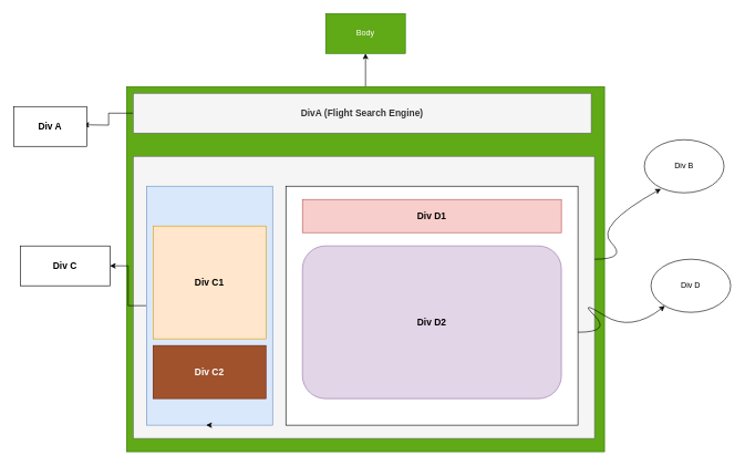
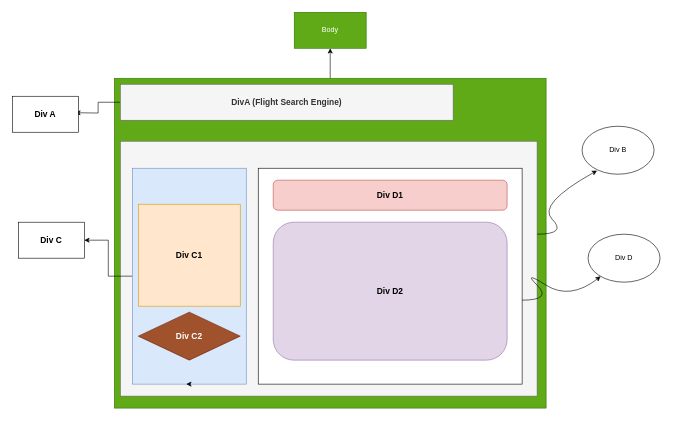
- <mxCell id="6" value="&lt;h3&gt;DivA (Flight Search Engine)&lt;/h3&gt;" style="rounded=0;whiteSpace=wrap;html=1;fillColor=#f5f5f5;fontColor=#333333;strokeColor=#666666;" parent="1" vertex="1"><mxGeometry x="200" y="140" width="690" height="60" as="geometry" /></mxCell>
+ <mxCell id="6" value="&lt;h3&gt;DivA (Flight Search Engine)&lt;/h3&gt;" style="rounded=0;whiteSpace=wrap;html=1;fillColor=#f5f5f5;fontColor=#333333;strokeColor=#666666;" parent="1" vertex="1"><mxGeometry x="200" y="140" width="555" height="60" as="geometry" /></mxCell>
- <mxCell id="14" value="&lt;h3&gt;Div D1&lt;/h3&gt;" style="rounded=0;whiteSpace=wrap;html=1;fillStyle=auto;fillColor=#f8cecc;strokeColor=#b85450;" parent="1" vertex="1"><mxGeometry x="455" y="300" width="390" height="50" as="geometry" /></mxCell>
+ <mxCell id="14" value="&lt;h3&gt;Div D1&lt;/h3&gt;" style="whiteSpace=wrap;html=1;fillStyle=auto;fillColor=#f8cecc;strokeColor=#b85450;rounded=1;" parent="1" vertex="1"><mxGeometry x="455" y="300" width="390" height="50" as="geometry" /></mxCell>
- <mxCell id="12" value="&lt;h3&gt;Div C&lt;/h3&gt;" style="rounded=0;whiteSpace=wrap;html=1;fillStyle=auto;fontColor=none;" parent="1" vertex="1"><mxGeometry x="30" y="370" width="135" height="60" as="geometry" /></mxCell>
+ <mxCell id="12" value="&lt;h3&gt;Div C&lt;/h3&gt;" style="rounded=0;whiteSpace=wrap;html=1;fillStyle=auto;fontColor=none;" parent="1" vertex="1"><mxGeometry x="30" y="370" width="110" height="60" as="geometry" /></mxCell>
- <mxCell id="11" value="&lt;h3&gt;Div C2&lt;/h3&gt;" style="rounded=0;whiteSpace=wrap;html=1;fillStyle=auto;fillColor=#a0522d;strokeColor=#6D1F00;fontColor=#ffffff;" parent="1" vertex="1"><mxGeometry x="230" y="520" width="170" height="80" as="geometry" /></mxCell>
+ <mxCell id="11" value="&lt;h3&gt;Div C2&lt;/h3&gt;" style="rhombus;whiteSpace=wrap;html=1;fillStyle=auto;fillColor=#a0522d;strokeColor=#6D1F00;fontColor=#ffffff;" parent="1" vertex="1"><mxGeometry x="230" y="520" width="170" height="80" as="geometry" /></mxCell>
